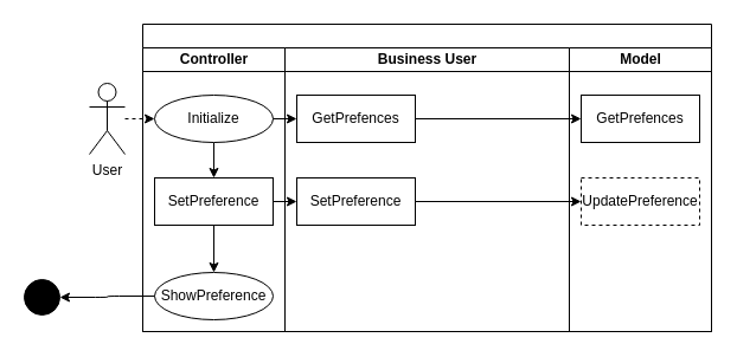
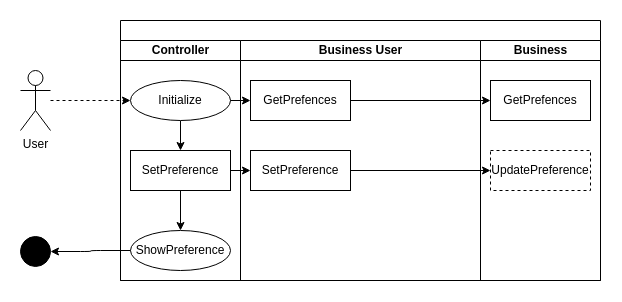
- <mxCell id="12" value="Model" style="swimlane;startSize=20;html=1;" parent="2" vertex="1"><mxGeometry x="360" y="20" width="120" height="240" as="geometry" /></mxCell>
+ <mxCell id="12" value="Business" style="swimlane;startSize=20;html=1;" parent="2" vertex="1"><mxGeometry x="360" y="20" width="120" height="240" as="geometry" /></mxCell>
- <mxCell id="20" value="User" style="shape=umlActor;verticalLabelPosition=bottom;verticalAlign=top;html=1;outlineConnect=0;" parent="1" vertex="1"><mxGeometry x="75" y="70" width="30" height="60" as="geometry" /></mxCell>
+ <mxCell id="20" value="User" style="shape=umlActor;verticalLabelPosition=bottom;verticalAlign=top;html=1;outlineConnect=0;" parent="1" vertex="1"><mxGeometry x="20" y="70" width="30" height="60" as="geometry" /></mxCell>
